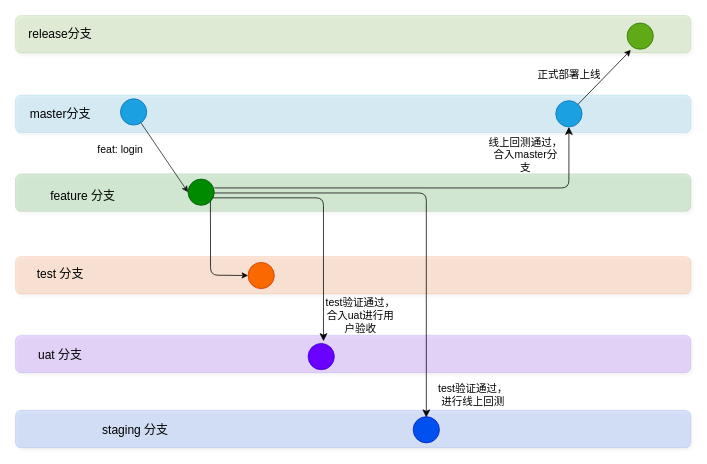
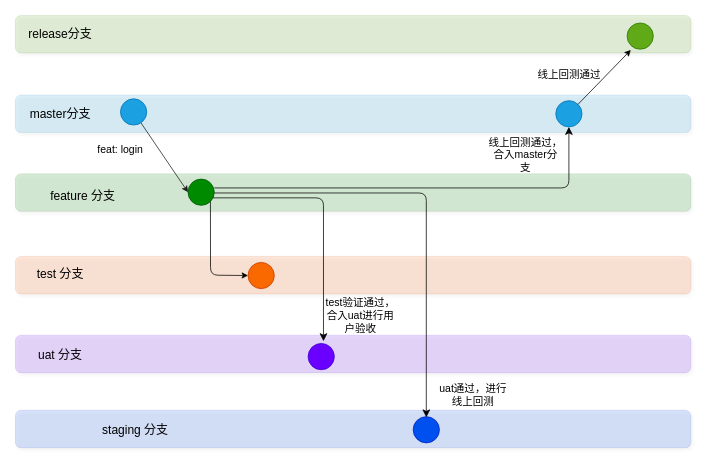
- <mxCell id="31" value="正式部署上线" style="text;html=1;strokeColor=none;fillColor=none;align=center;verticalAlign=middle;whiteSpace=wrap;rounded=0;fontSize=14;fontColor=#000000;" parent="1" vertex="1"><mxGeometry x="707.5" y="31" width="100" height="135" as="geometry" /></mxCell>
+ <mxCell id="31" value="线上回测通过" style="text;html=1;strokeColor=none;fillColor=none;align=center;verticalAlign=middle;whiteSpace=wrap;rounded=0;fontSize=14;fontColor=#000000;" parent="1" vertex="1"><mxGeometry x="707.5" y="31" width="100" height="135" as="geometry" /></mxCell>
- <mxCell id="24" value="test验证通过，进行线上回测" style="text;html=1;strokeColor=none;fillColor=none;align=center;verticalAlign=middle;whiteSpace=wrap;rounded=0;fontSize=14;fontColor=#000000;" parent="1" vertex="1"><mxGeometry x="580" y="457" width="100" height="135" as="geometry" /></mxCell>
+ <mxCell id="24" value="uat通过，进行线上回测" style="text;html=1;strokeColor=none;fillColor=none;align=center;verticalAlign=middle;whiteSpace=wrap;rounded=0;fontSize=14;fontColor=#000000;" parent="1" vertex="1"><mxGeometry x="580" y="457" width="100" height="135" as="geometry" /></mxCell>
